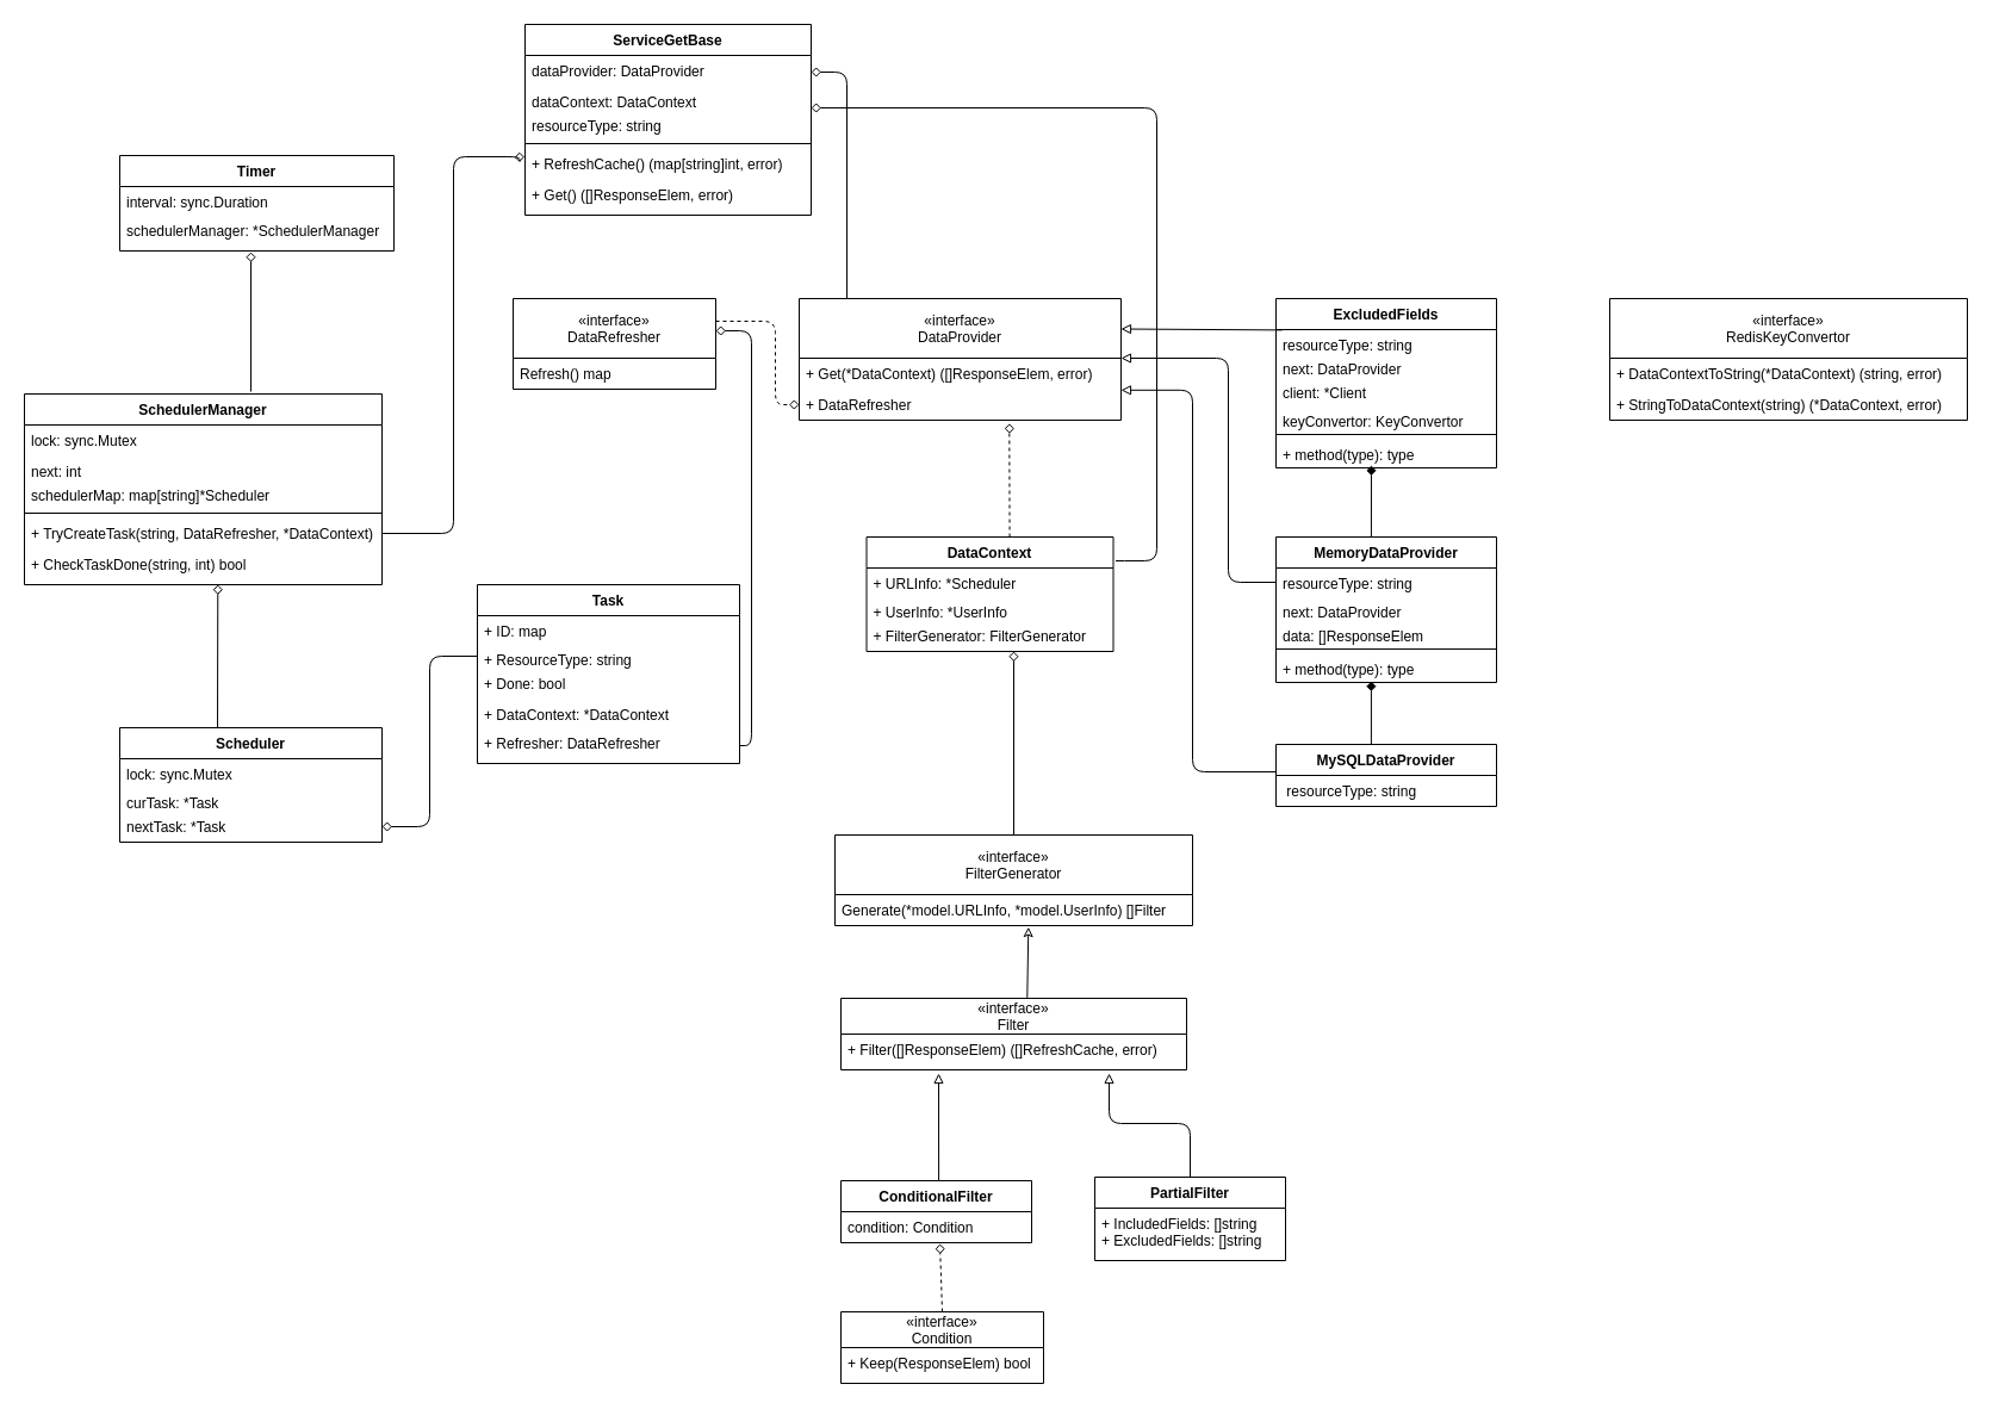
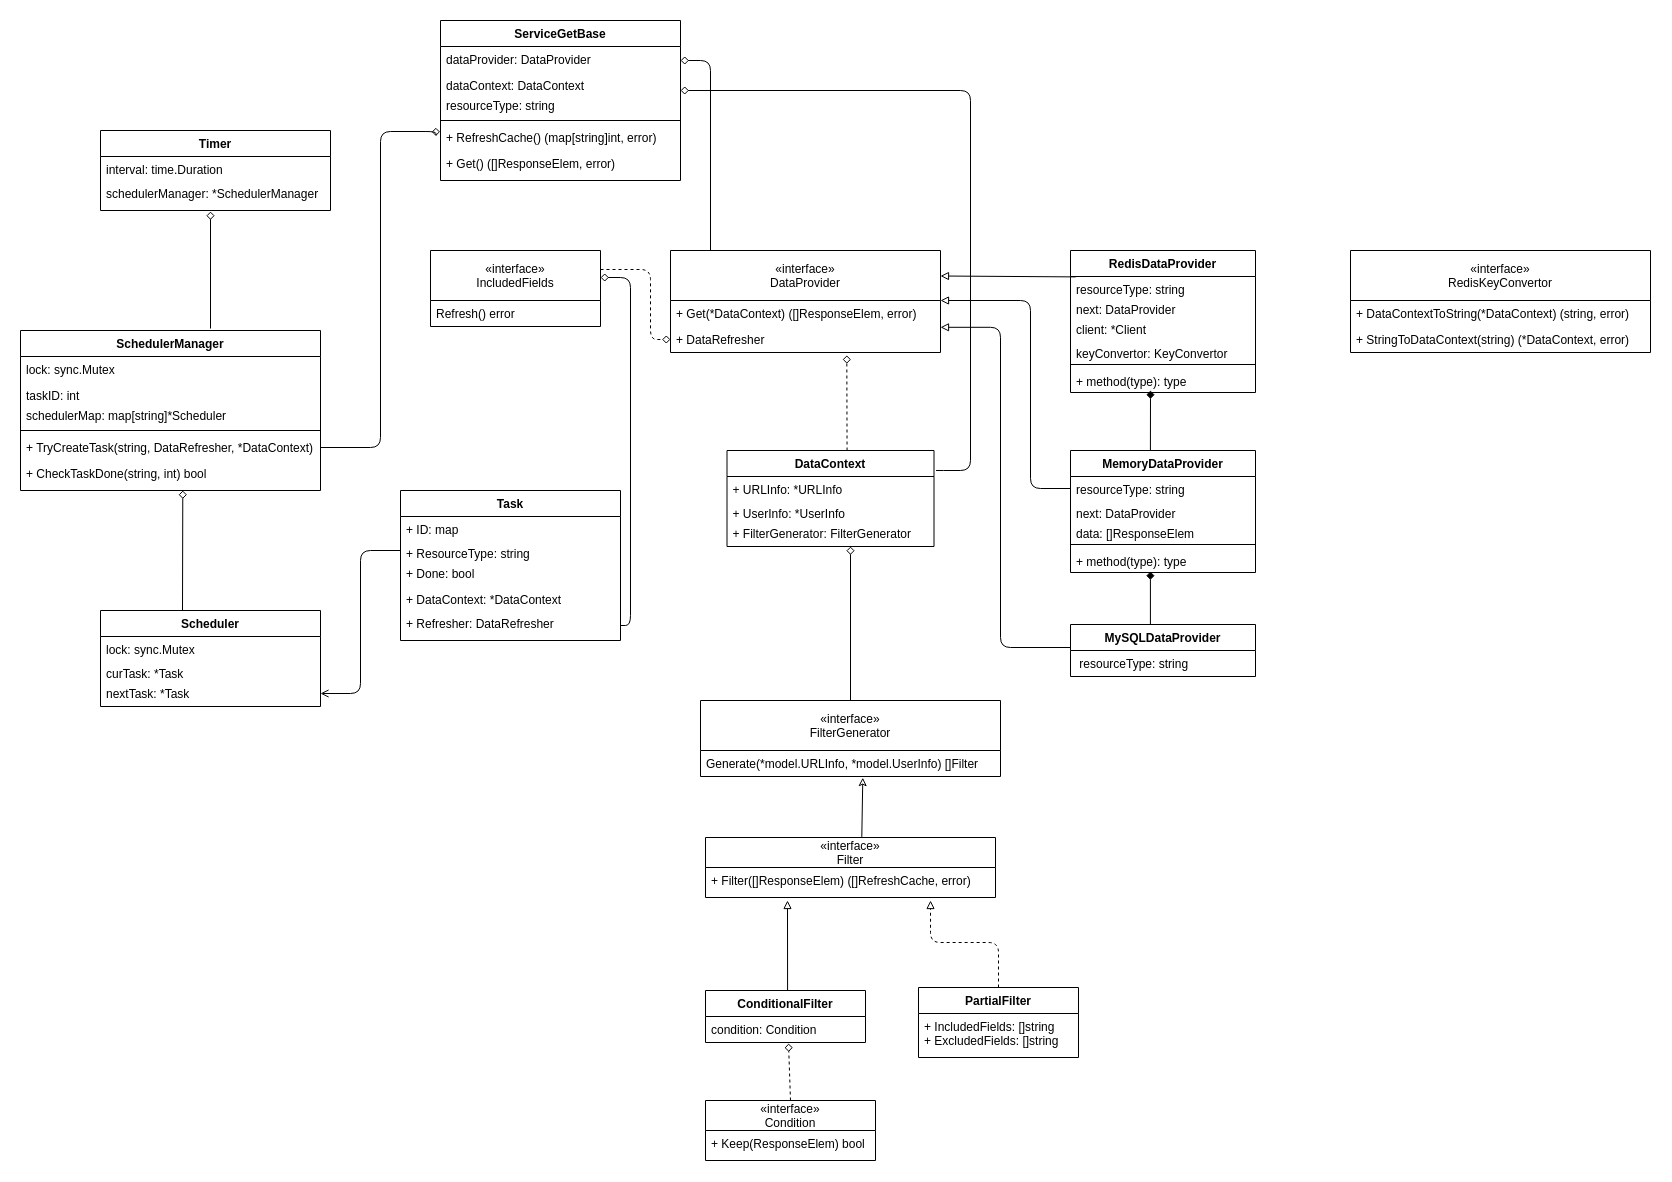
- <mxCell id="60" value="interval: sync.Duration" style="text;strokeColor=none;fillColor=none;align=left;verticalAlign=top;spacingLeft=4;spacingRight=4;overflow=hidden;rotatable=0;points=[[0,0.5],[1,0.5]];portConstraint=eastwest;" vertex="1" parent="59"><mxGeometry y="26" width="230" height="24" as="geometry" /></mxCell>
+ <mxCell id="60" value="interval: time.Duration" style="text;strokeColor=none;fillColor=none;align=left;verticalAlign=top;spacingLeft=4;spacingRight=4;overflow=hidden;rotatable=0;points=[[0,0.5],[1,0.5]];portConstraint=eastwest;" vertex="1" parent="59"><mxGeometry y="26" width="230" height="24" as="geometry" /></mxCell>
- <mxCell id="17" value="ExcludedFields" style="swimlane;fontStyle=1;align=center;verticalAlign=top;childLayout=stackLayout;horizontal=1;startSize=26;horizontalStack=0;resizeParent=1;resizeParentMax=0;resizeLast=0;collapsible=1;marginBottom=0;" parent="1" vertex="1"><mxGeometry x="1070" y="250" width="185" height="142" as="geometry" /></mxCell>
+ <mxCell id="17" value="RedisDataProvider" style="swimlane;fontStyle=1;align=center;verticalAlign=top;childLayout=stackLayout;horizontal=1;startSize=26;horizontalStack=0;resizeParent=1;resizeParentMax=0;resizeLast=0;collapsible=1;marginBottom=0;" parent="1" vertex="1"><mxGeometry x="1070" y="250" width="185" height="142" as="geometry" /></mxCell>
- <mxCell id="8" value="«interface»&#10;DataRefresher" style="swimlane;fontStyle=0;childLayout=stackLayout;horizontal=1;startSize=50;fillColor=none;horizontalStack=0;resizeParent=1;resizeParentMax=0;resizeLast=0;collapsible=1;marginBottom=0;" parent="1" vertex="1"><mxGeometry x="430" y="250" width="170" height="76" as="geometry" /></mxCell>
+ <mxCell id="8" value="«interface»&#10;IncludedFields" style="swimlane;fontStyle=0;childLayout=stackLayout;horizontal=1;startSize=50;fillColor=none;horizontalStack=0;resizeParent=1;resizeParentMax=0;resizeLast=0;collapsible=1;marginBottom=0;" parent="1" vertex="1"><mxGeometry x="430" y="250" width="170" height="76" as="geometry" /></mxCell>
- <mxCell id="9" value="Refresh() map" style="text;strokeColor=none;fillColor=none;align=left;verticalAlign=top;spacingLeft=4;spacingRight=4;overflow=hidden;rotatable=0;points=[[0,0.5],[1,0.5]];portConstraint=eastwest;" parent="8" vertex="1"><mxGeometry y="50" width="170" height="26" as="geometry" /></mxCell>
+ <mxCell id="9" value="Refresh() error" style="text;strokeColor=none;fillColor=none;align=left;verticalAlign=top;spacingLeft=4;spacingRight=4;overflow=hidden;rotatable=0;points=[[0,0.5],[1,0.5]];portConstraint=eastwest;" parent="8" vertex="1"><mxGeometry y="50" width="170" height="26" as="geometry" /></mxCell>
- <mxCell id="75" value="next: int" style="text;strokeColor=none;fillColor=none;align=left;verticalAlign=top;spacingLeft=4;spacingRight=4;overflow=hidden;rotatable=0;points=[[0,0.5],[1,0.5]];portConstraint=eastwest;" vertex="1" parent="73"><mxGeometry y="52" width="300" height="20" as="geometry" /></mxCell>
+ <mxCell id="75" value="taskID: int" style="text;strokeColor=none;fillColor=none;align=left;verticalAlign=top;spacingLeft=4;spacingRight=4;overflow=hidden;rotatable=0;points=[[0,0.5],[1,0.5]];portConstraint=eastwest;" vertex="1" parent="73"><mxGeometry y="52" width="300" height="20" as="geometry" /></mxCell>
- <mxCell id="38" value="+ URLInfo: *Scheduler" style="text;strokeColor=none;fillColor=none;align=left;verticalAlign=top;spacingLeft=4;spacingRight=4;overflow=hidden;rotatable=0;points=[[0,0.5],[1,0.5]];portConstraint=eastwest;" vertex="1" parent="37"><mxGeometry y="26" width="207" height="24" as="geometry" /></mxCell>
+ <mxCell id="38" value="+ URLInfo: *URLInfo" style="text;strokeColor=none;fillColor=none;align=left;verticalAlign=top;spacingLeft=4;spacingRight=4;overflow=hidden;rotatable=0;points=[[0,0.5],[1,0.5]];portConstraint=eastwest;" vertex="1" parent="37"><mxGeometry y="26" width="207" height="24" as="geometry" /></mxCell>
- <mxCell id="63" value="" style="edgeStyle=orthogonalEdgeStyle;html=1;endArrow=diamond;endFill=0;" edge="1" parent="1" source="55" target="49"><mxGeometry relative="1" as="geometry" /></mxCell>
+ <mxCell id="63" value="" style="edgeStyle=orthogonalEdgeStyle;html=1;endArrow=open;endFill=0;" edge="1" parent="1" source="55" target="49"><mxGeometry relative="1" as="geometry" /></mxCell>
- <mxCell id="34" value="" style="edgeStyle=orthogonalEdgeStyle;html=1;endArrow=block;endFill=0;exitX=0.5;exitY=0;exitDx=0;exitDy=0;entryX=0.776;entryY=1.1;entryDx=0;entryDy=0;entryPerimeter=0;" edge="1" parent="1" source="35" target="27"><mxGeometry relative="1" as="geometry"><mxPoint x="930" y="910" as="targetPoint" /><mxPoint x="934.474" y="957" as="sourcePoint" /><Array as="points"><mxPoint x="998" y="942" /><mxPoint x="930" y="942" /></Array></mxGeometry></mxCell>
+ <mxCell id="34" value="" style="edgeStyle=orthogonalEdgeStyle;html=1;endArrow=block;endFill=0;exitX=0.5;exitY=0;exitDx=0;exitDy=0;entryX=0.776;entryY=1.1;entryDx=0;entryDy=0;entryPerimeter=0;dashed=1;" edge="1" parent="1" source="35" target="27"><mxGeometry relative="1" as="geometry"><mxPoint x="930" y="910" as="targetPoint" /><mxPoint x="934.474" y="957" as="sourcePoint" /><Array as="points"><mxPoint x="998" y="942" /><mxPoint x="930" y="942" /></Array></mxGeometry></mxCell>
